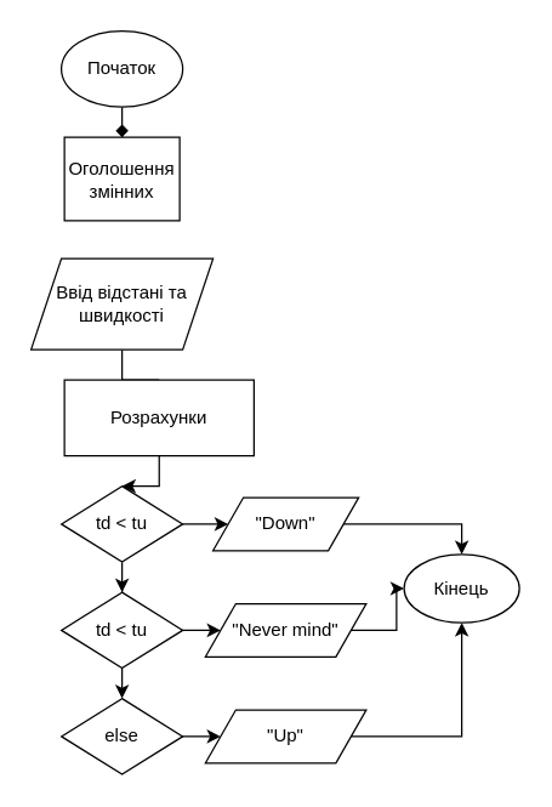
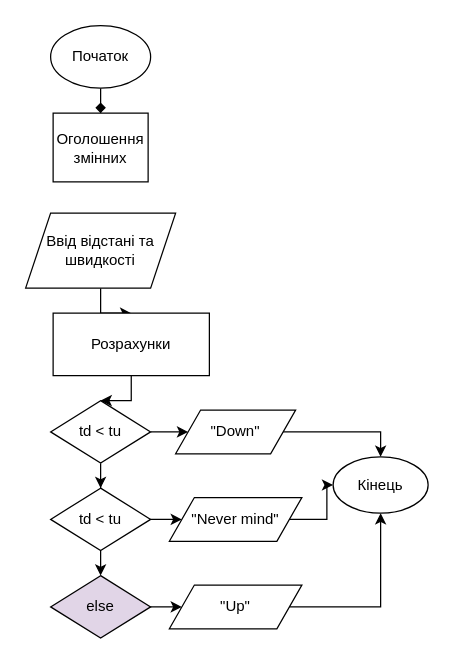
- <mxCell id="5" value="" style="edgeStyle=orthogonalEdgeStyle;rounded=0;orthogonalLoop=1;jettySize=auto;html=1;endArrow=none;" edge="1" parent="1" source="6" target="8"><mxGeometry relative="1" as="geometry" /></mxCell>
+ <mxCell id="5" value="" style="edgeStyle=orthogonalEdgeStyle;rounded=0;orthogonalLoop=1;jettySize=auto;html=1;" edge="1" parent="1" source="6" target="8"><mxGeometry relative="1" as="geometry" /></mxCell>
- <mxCell id="20" value="else" style="rhombus;whiteSpace=wrap;html=1;" vertex="1" parent="1"><mxGeometry x="40" y="460" width="80" height="50" as="geometry" /></mxCell>
+ <mxCell id="20" value="else" style="rhombus;whiteSpace=wrap;html=1;fillColor=#e1d5e7;" vertex="1" parent="1"><mxGeometry x="40" y="460" width="80" height="50" as="geometry" /></mxCell>
